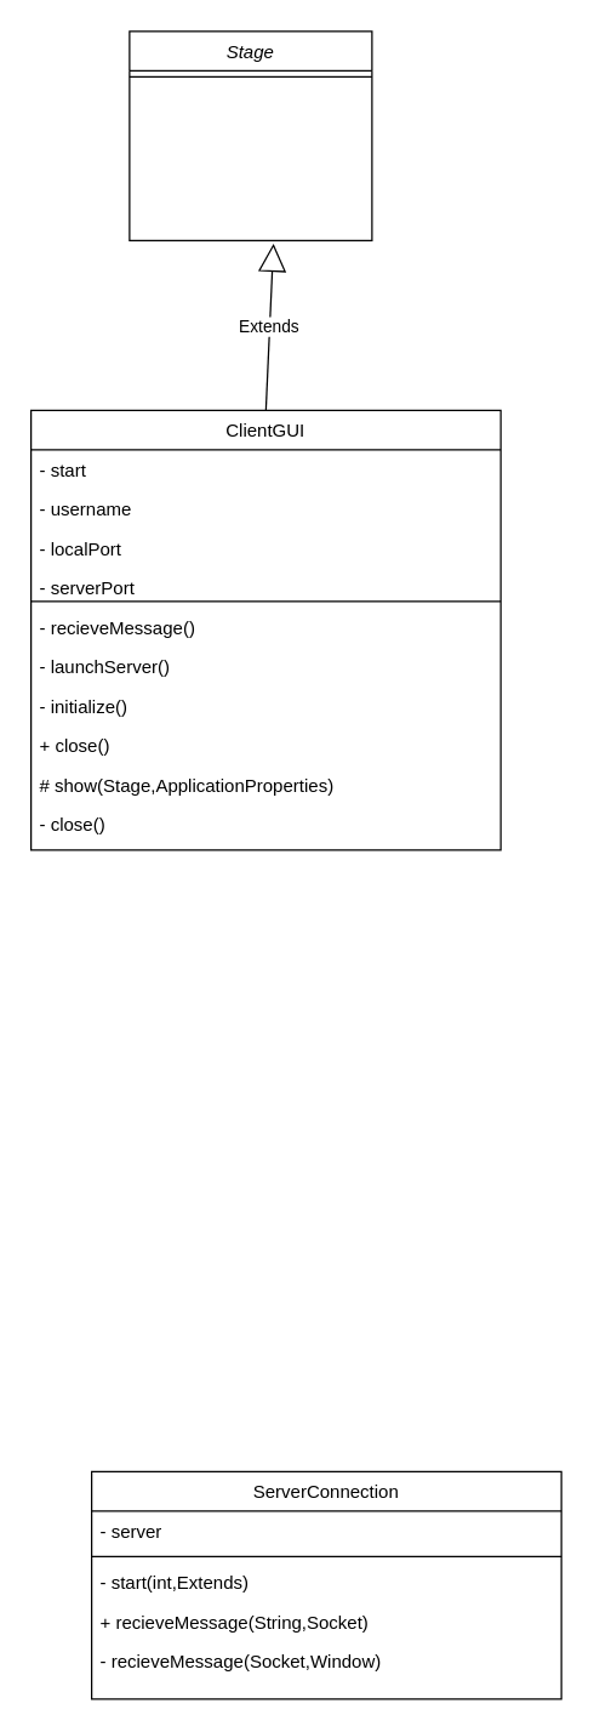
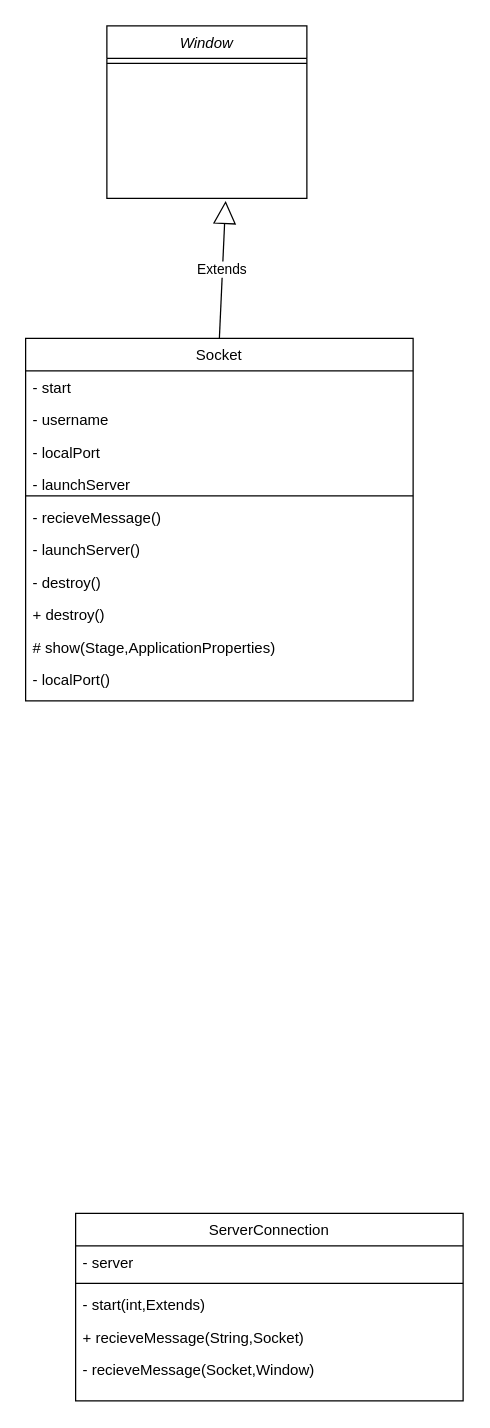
- <mxCell id="2" value="Stage" style="swimlane;fontStyle=2;align=center;verticalAlign=top;childLayout=stackLayout;horizontal=1;startSize=26;horizontalStack=0;resizeParent=1;resizeLast=0;collapsible=1;marginBottom=0;rounded=0;shadow=0;strokeWidth=1;" parent="1" vertex="1"><mxGeometry x="85" y="20" width="160" height="138" as="geometry"><mxRectangle x="230" y="140" width="160" height="26" as="alternateBounds" /></mxGeometry></mxCell>
+ <mxCell id="2" value="Window" style="swimlane;fontStyle=2;align=center;verticalAlign=top;childLayout=stackLayout;horizontal=1;startSize=26;horizontalStack=0;resizeParent=1;resizeLast=0;collapsible=1;marginBottom=0;rounded=0;shadow=0;strokeWidth=1;" parent="1" vertex="1"><mxGeometry x="85" y="20" width="160" height="138" as="geometry"><mxRectangle x="230" y="140" width="160" height="26" as="alternateBounds" /></mxGeometry></mxCell>
- <mxCell id="10" value="ClientGUI" style="swimlane;fontStyle=0;align=center;verticalAlign=top;childLayout=stackLayout;horizontal=1;startSize=26;horizontalStack=0;resizeParent=1;resizeLast=0;collapsible=1;marginBottom=0;rounded=0;shadow=0;strokeWidth=1;" vertex="1" parent="1"><mxGeometry x="20" y="270" width="310" height="290" as="geometry"><mxRectangle x="120" y="360" width="160" height="26" as="alternateBounds" /></mxGeometry></mxCell>
+ <mxCell id="10" value="Socket" style="swimlane;fontStyle=0;align=center;verticalAlign=top;childLayout=stackLayout;horizontal=1;startSize=26;horizontalStack=0;resizeParent=1;resizeLast=0;collapsible=1;marginBottom=0;rounded=0;shadow=0;strokeWidth=1;" vertex="1" parent="1"><mxGeometry x="20" y="270" width="310" height="290" as="geometry"><mxRectangle x="120" y="360" width="160" height="26" as="alternateBounds" /></mxGeometry></mxCell>
- <mxCell id="14" value="- serverPort&#10;" style="text;align=left;verticalAlign=top;spacingLeft=4;spacingRight=4;overflow=hidden;rotatable=0;points=[[0,0.5],[1,0.5]];portConstraint=eastwest;rounded=0;shadow=0;html=0;" vertex="1" parent="10"><mxGeometry y="104" width="310" height="18" as="geometry" /></mxCell>
+ <mxCell id="14" value="- launchServer&#10;" style="text;align=left;verticalAlign=top;spacingLeft=4;spacingRight=4;overflow=hidden;rotatable=0;points=[[0,0.5],[1,0.5]];portConstraint=eastwest;rounded=0;shadow=0;html=0;" vertex="1" parent="10"><mxGeometry y="104" width="310" height="18" as="geometry" /></mxCell>
- <mxCell id="18" value="- initialize()" style="text;align=left;verticalAlign=top;spacingLeft=4;spacingRight=4;overflow=hidden;rotatable=0;points=[[0,0.5],[1,0.5]];portConstraint=eastwest;" vertex="1" parent="10"><mxGeometry y="182" width="310" height="26" as="geometry" /></mxCell>
+ <mxCell id="18" value="- destroy()" style="text;align=left;verticalAlign=top;spacingLeft=4;spacingRight=4;overflow=hidden;rotatable=0;points=[[0,0.5],[1,0.5]];portConstraint=eastwest;" vertex="1" parent="10"><mxGeometry y="182" width="310" height="26" as="geometry" /></mxCell>
- <mxCell id="19" value="+ close()" style="text;align=left;verticalAlign=top;spacingLeft=4;spacingRight=4;overflow=hidden;rotatable=0;points=[[0,0.5],[1,0.5]];portConstraint=eastwest;" vertex="1" parent="10"><mxGeometry y="208" width="310" height="26" as="geometry" /></mxCell>
+ <mxCell id="19" value="+ destroy()" style="text;align=left;verticalAlign=top;spacingLeft=4;spacingRight=4;overflow=hidden;rotatable=0;points=[[0,0.5],[1,0.5]];portConstraint=eastwest;" vertex="1" parent="10"><mxGeometry y="208" width="310" height="26" as="geometry" /></mxCell>
- <mxCell id="21" value="- close()" style="text;align=left;verticalAlign=top;spacingLeft=4;spacingRight=4;overflow=hidden;rotatable=0;points=[[0,0.5],[1,0.5]];portConstraint=eastwest;" vertex="1" parent="10"><mxGeometry y="260" width="310" height="26" as="geometry" /></mxCell>
+ <mxCell id="21" value="- localPort()" style="text;align=left;verticalAlign=top;spacingLeft=4;spacingRight=4;overflow=hidden;rotatable=0;points=[[0,0.5],[1,0.5]];portConstraint=eastwest;" vertex="1" parent="10"><mxGeometry y="260" width="310" height="26" as="geometry" /></mxCell>
